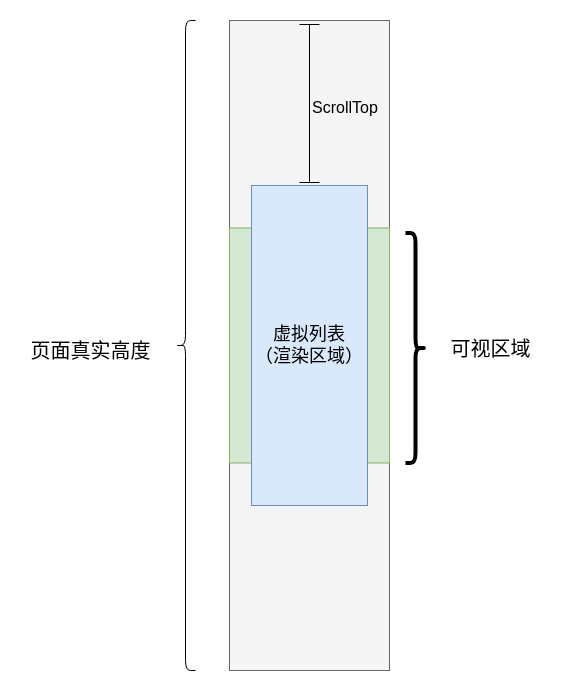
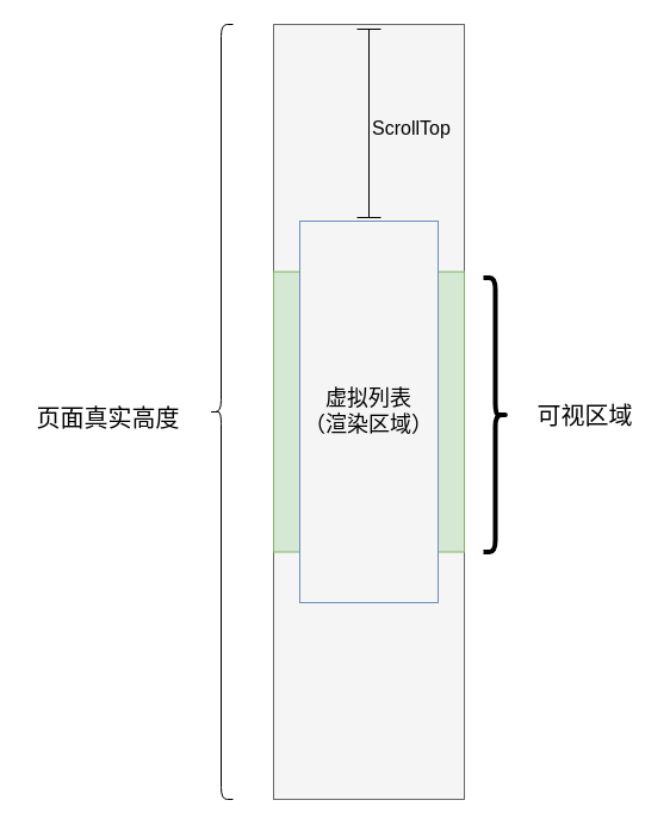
- <mxCell id="4" value="&lt;font style=&quot;font-size: 18px&quot;&gt;虚拟列表&lt;br&gt;（渲染区域）&lt;br&gt;&lt;/font&gt;" style="rounded=0;whiteSpace=wrap;html=1;fillColor=#dae8fc;strokeColor=#6c8ebf;" vertex="1" parent="1"><mxGeometry x="251" y="185" width="116" height="320" as="geometry" /></mxCell>
+ <mxCell id="4" value="&lt;font style=&quot;font-size: 18px&quot;&gt;虚拟列表&lt;br&gt;（渲染区域）&lt;br&gt;&lt;/font&gt;" style="rounded=0;whiteSpace=wrap;html=1;fillColor=#f5f5f5;strokeColor=#6c8ebf;" vertex="1" parent="1"><mxGeometry x="251" y="185" width="116" height="320" as="geometry" /></mxCell>
